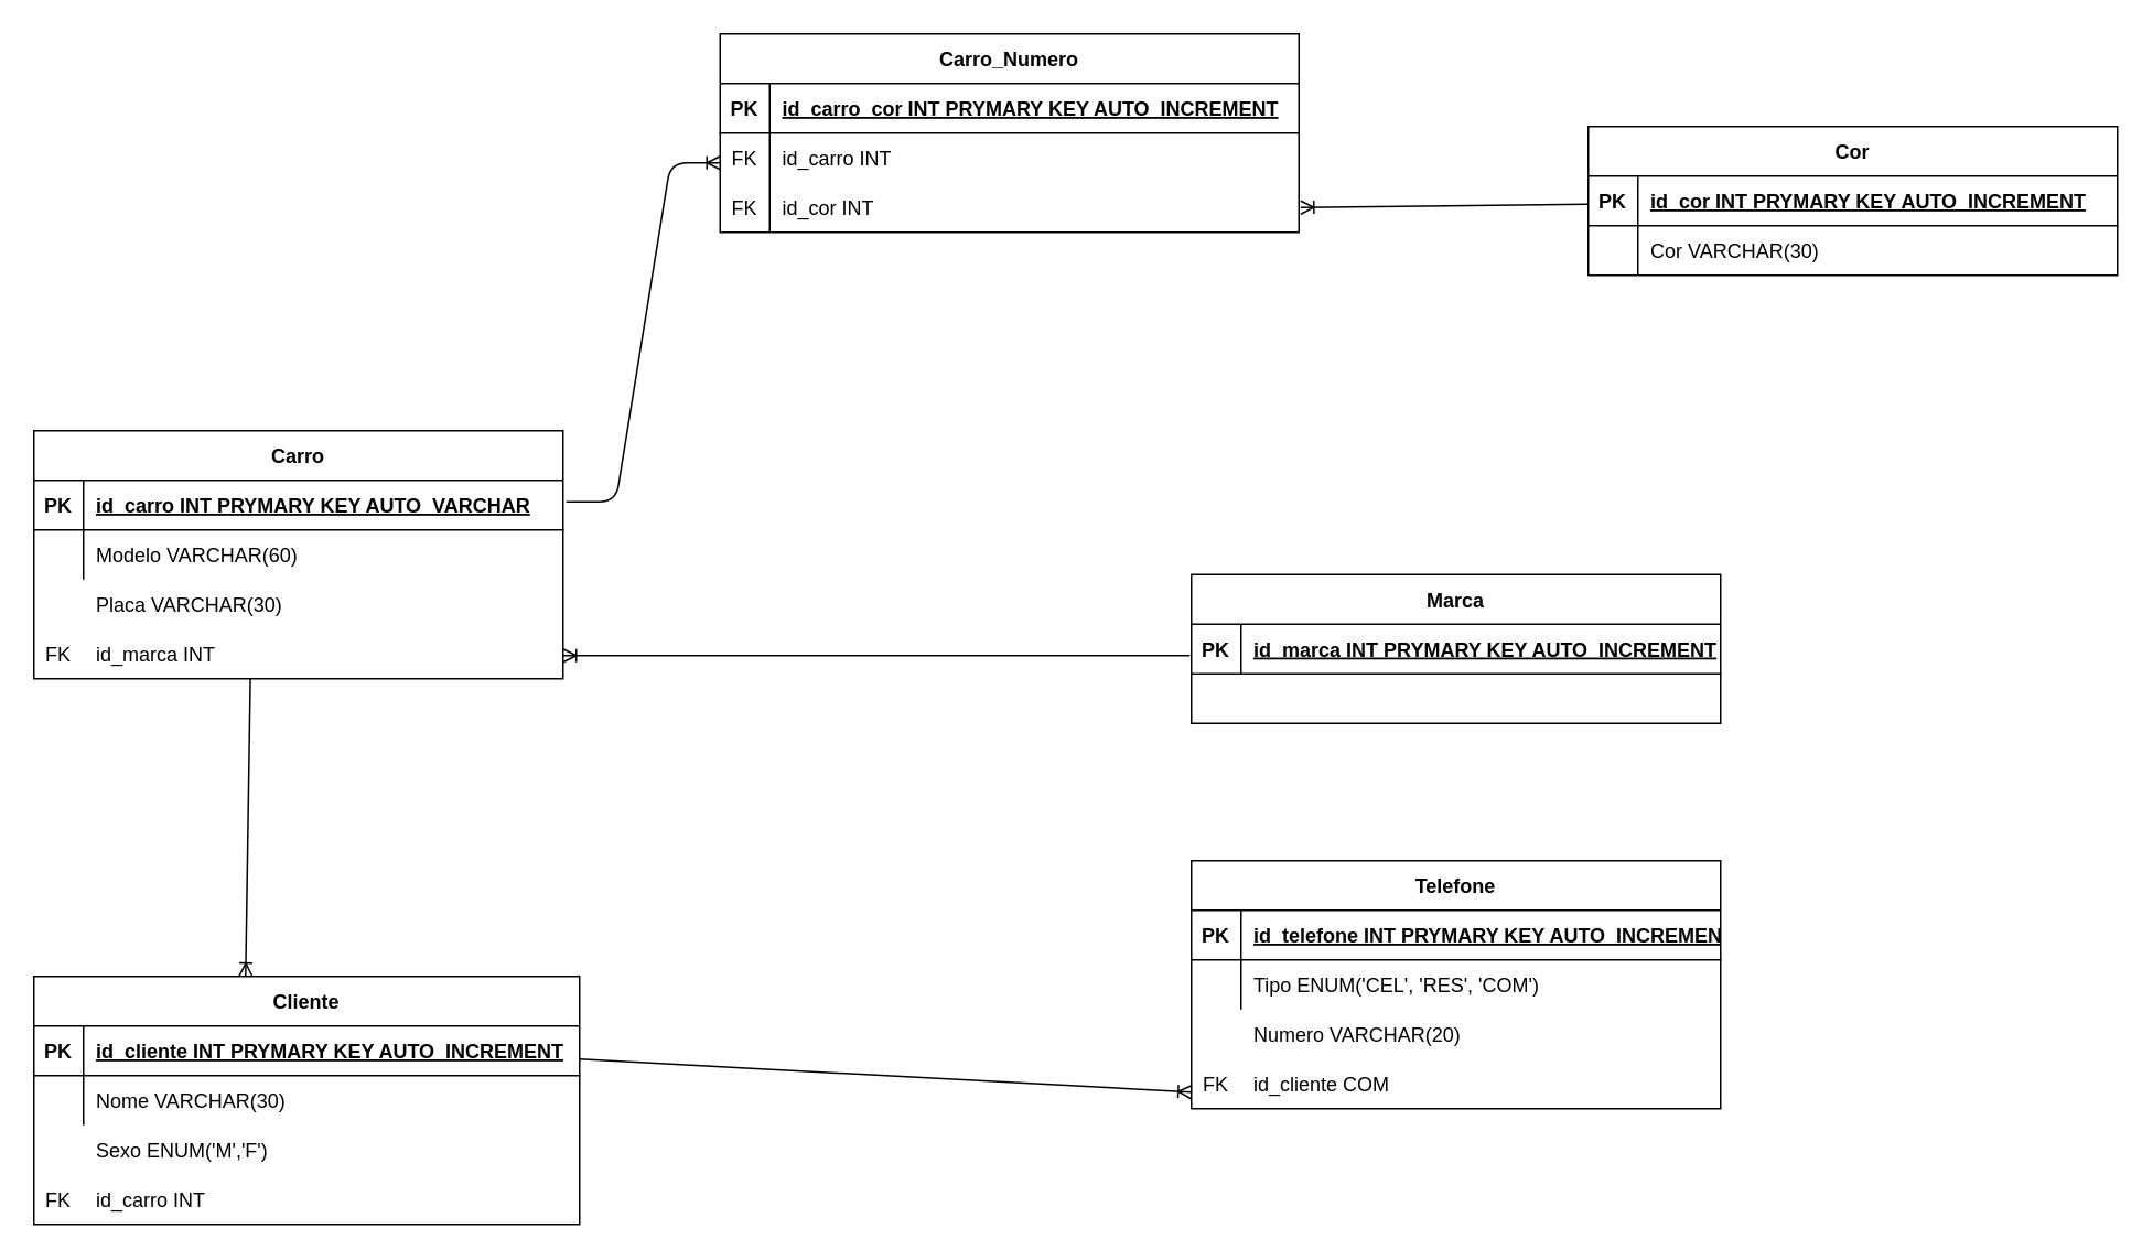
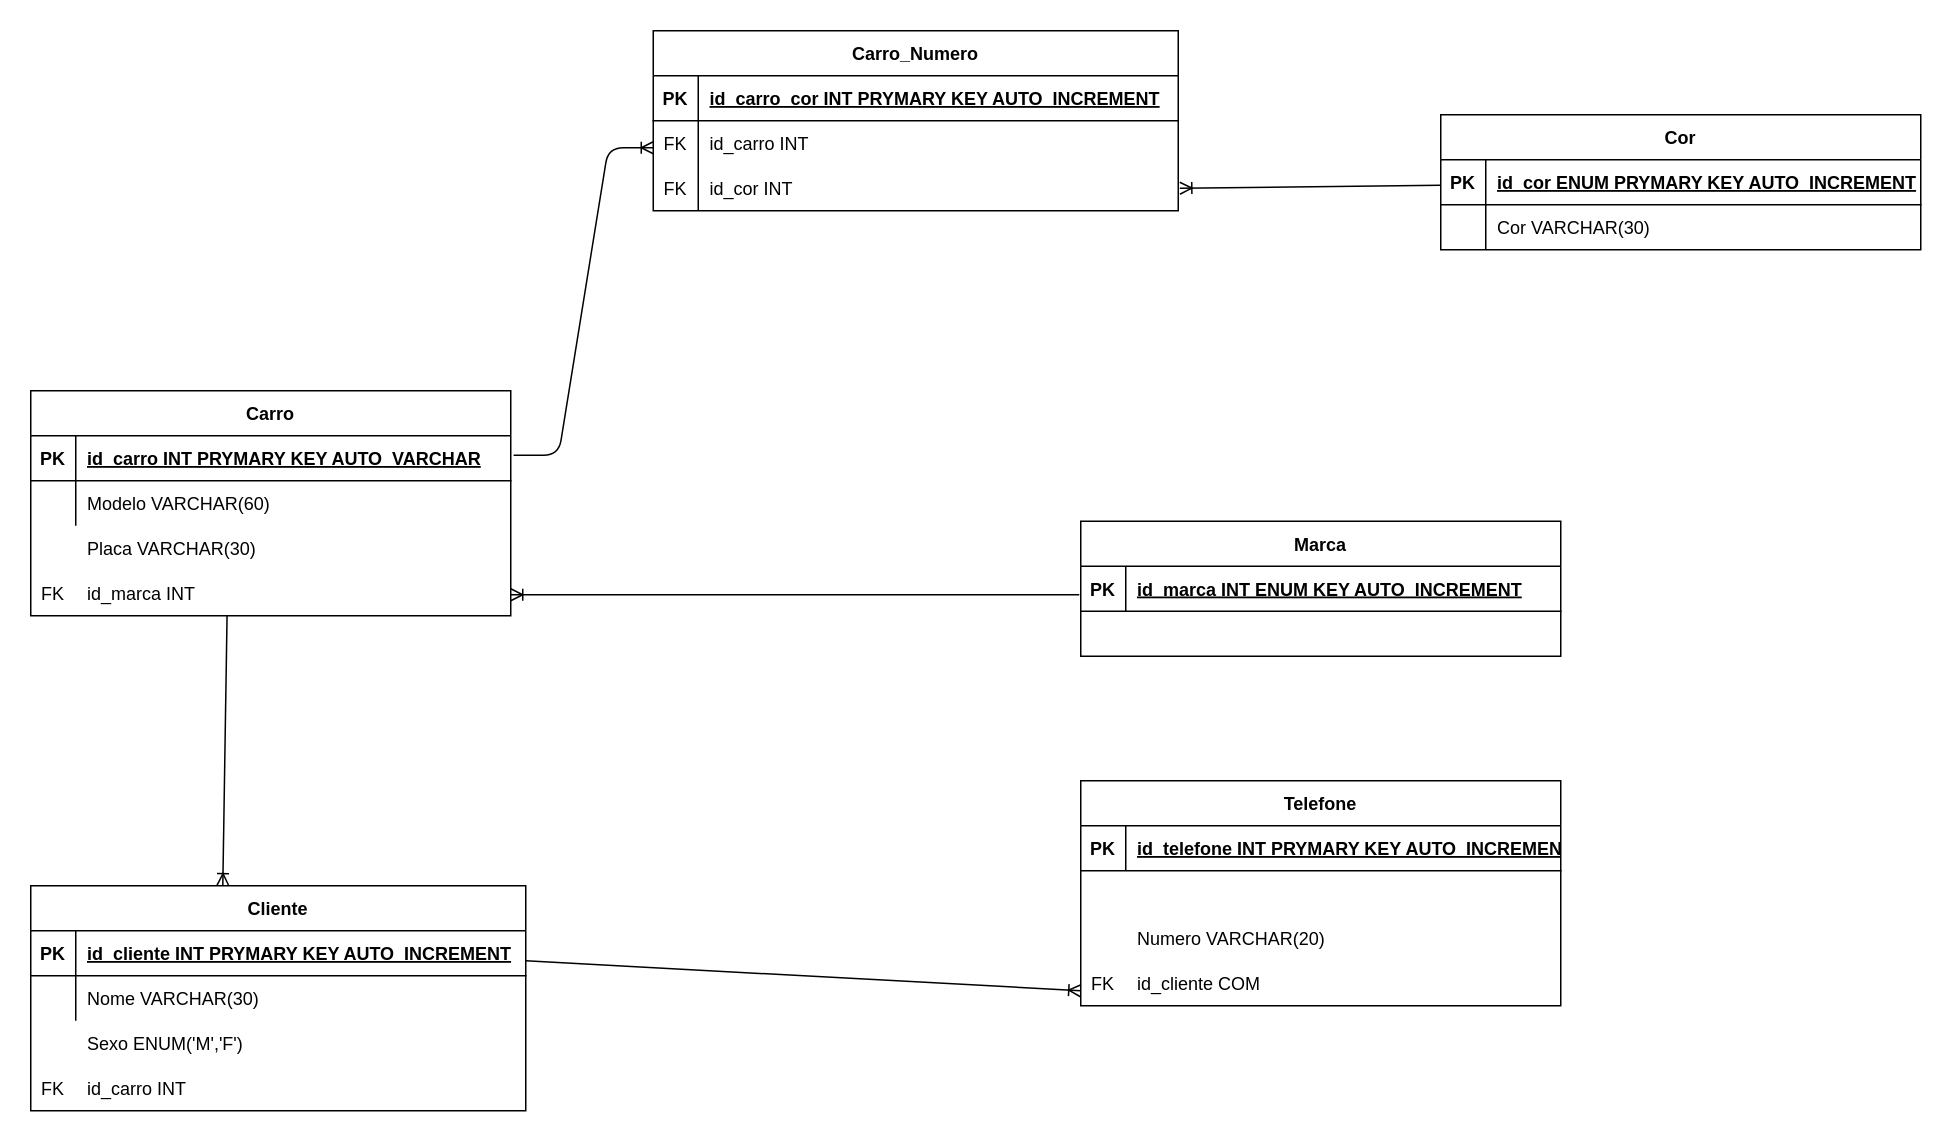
- <mxCell id="59" value="id_cor INT PRYMARY KEY AUTO_INCREMENT" style="shape=partialRectangle;overflow=hidden;connectable=0;fillColor=none;top=0;left=0;bottom=0;right=0;align=left;spacingLeft=6;fontStyle=5;" vertex="1" parent="57"><mxGeometry x="30" width="290" height="30" as="geometry" /></mxCell>
+ <mxCell id="59" value="id_cor ENUM PRYMARY KEY AUTO_INCREMENT" style="shape=partialRectangle;overflow=hidden;connectable=0;fillColor=none;top=0;left=0;bottom=0;right=0;align=left;spacingLeft=6;fontStyle=5;" vertex="1" parent="57"><mxGeometry x="30" width="290" height="30" as="geometry" /></mxCell>
- <mxCell id="51" value="id_marca INT PRYMARY KEY AUTO_INCREMENT" style="shape=partialRectangle;overflow=hidden;connectable=0;fillColor=none;top=0;left=0;bottom=0;right=0;align=left;spacingLeft=6;fontStyle=5;" vertex="1" parent="49"><mxGeometry x="30" width="290" height="30" as="geometry" /></mxCell>
+ <mxCell id="51" value="id_marca INT ENUM KEY AUTO_INCREMENT" style="shape=partialRectangle;overflow=hidden;connectable=0;fillColor=none;top=0;left=0;bottom=0;right=0;align=left;spacingLeft=6;fontStyle=5;" vertex="1" parent="49"><mxGeometry x="30" width="290" height="30" as="geometry" /></mxCell>
- <mxCell id="39" value="Tipo ENUM('CEL', 'RES', 'COM')" style="shape=partialRectangle;overflow=hidden;connectable=0;fillColor=none;top=0;left=0;bottom=0;right=0;align=left;spacingLeft=6;" vertex="1" parent="37"><mxGeometry x="30" width="290" height="30" as="geometry" /></mxCell>
